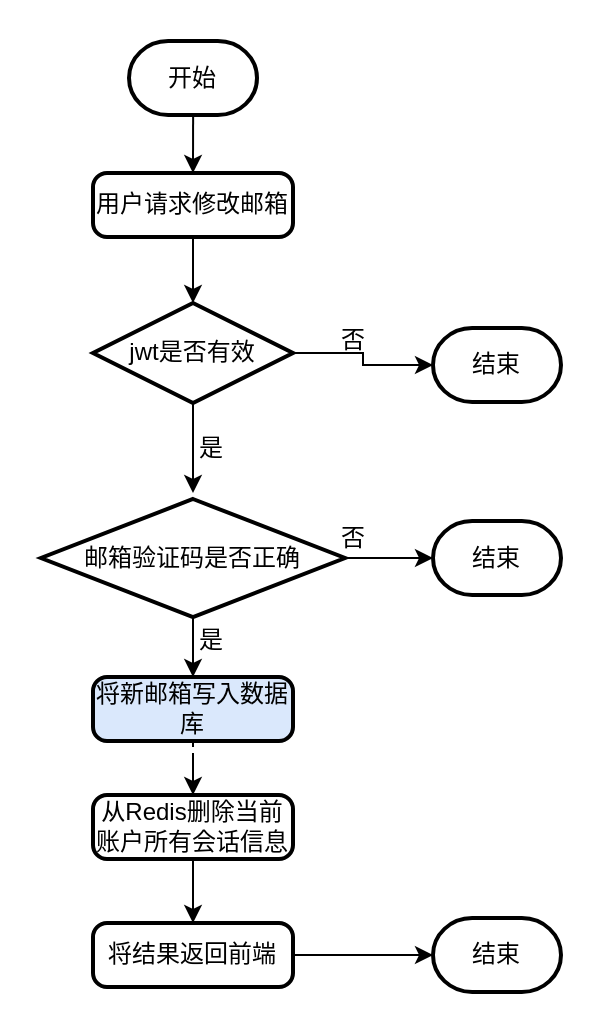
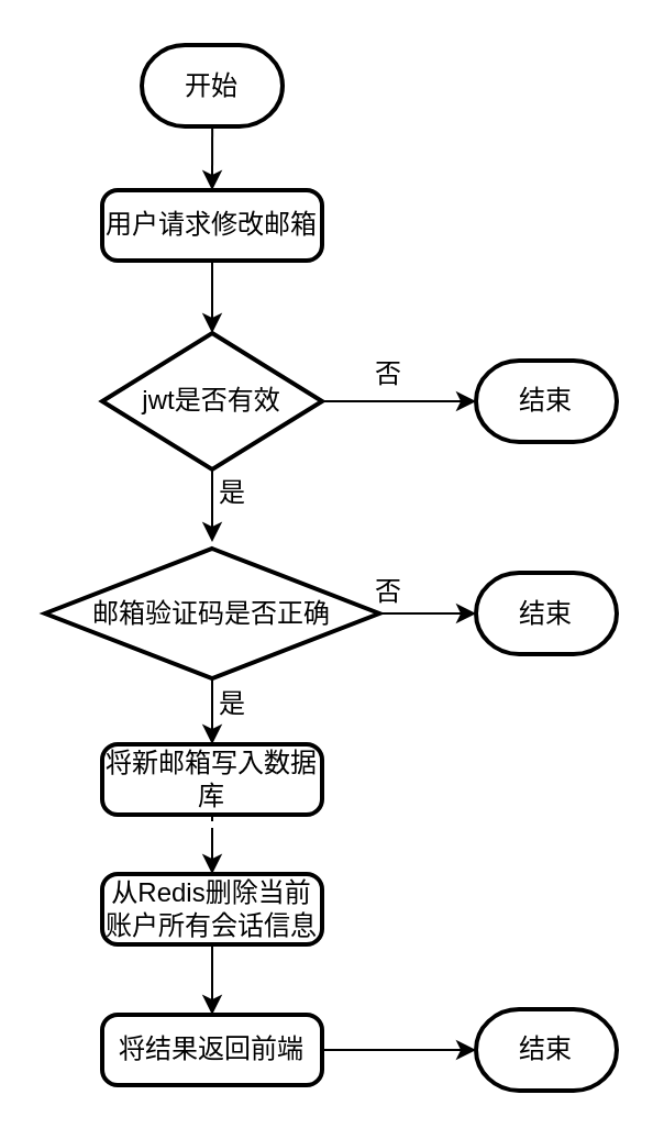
- <mxCell id="7" value="jwt是否有效" style="strokeWidth=2;html=1;shape=mxgraph.flowchart.decision;whiteSpace=wrap;" vertex="1" parent="1"><mxGeometry x="46" y="151" width="100" height="50" as="geometry" /></mxCell>
+ <mxCell id="7" value="jwt是否有效" style="strokeWidth=2;html=1;shape=mxgraph.flowchart.decision;whiteSpace=wrap;" vertex="1" parent="1"><mxGeometry x="46" y="151" width="100" height="62" as="geometry" /></mxCell>
- <mxCell id="20" value="将新邮箱写入数据库" style="rounded=1;whiteSpace=wrap;html=1;absoluteArcSize=1;arcSize=14;strokeWidth=2;fillColor=#dae8fc;" vertex="1" parent="1"><mxGeometry x="46" y="338" width="100" height="32" as="geometry" /></mxCell>
+ <mxCell id="20" value="将新邮箱写入数据库" style="rounded=1;whiteSpace=wrap;html=1;absoluteArcSize=1;arcSize=14;strokeWidth=2;" vertex="1" parent="1"><mxGeometry x="46" y="338" width="100" height="32" as="geometry" /></mxCell>
